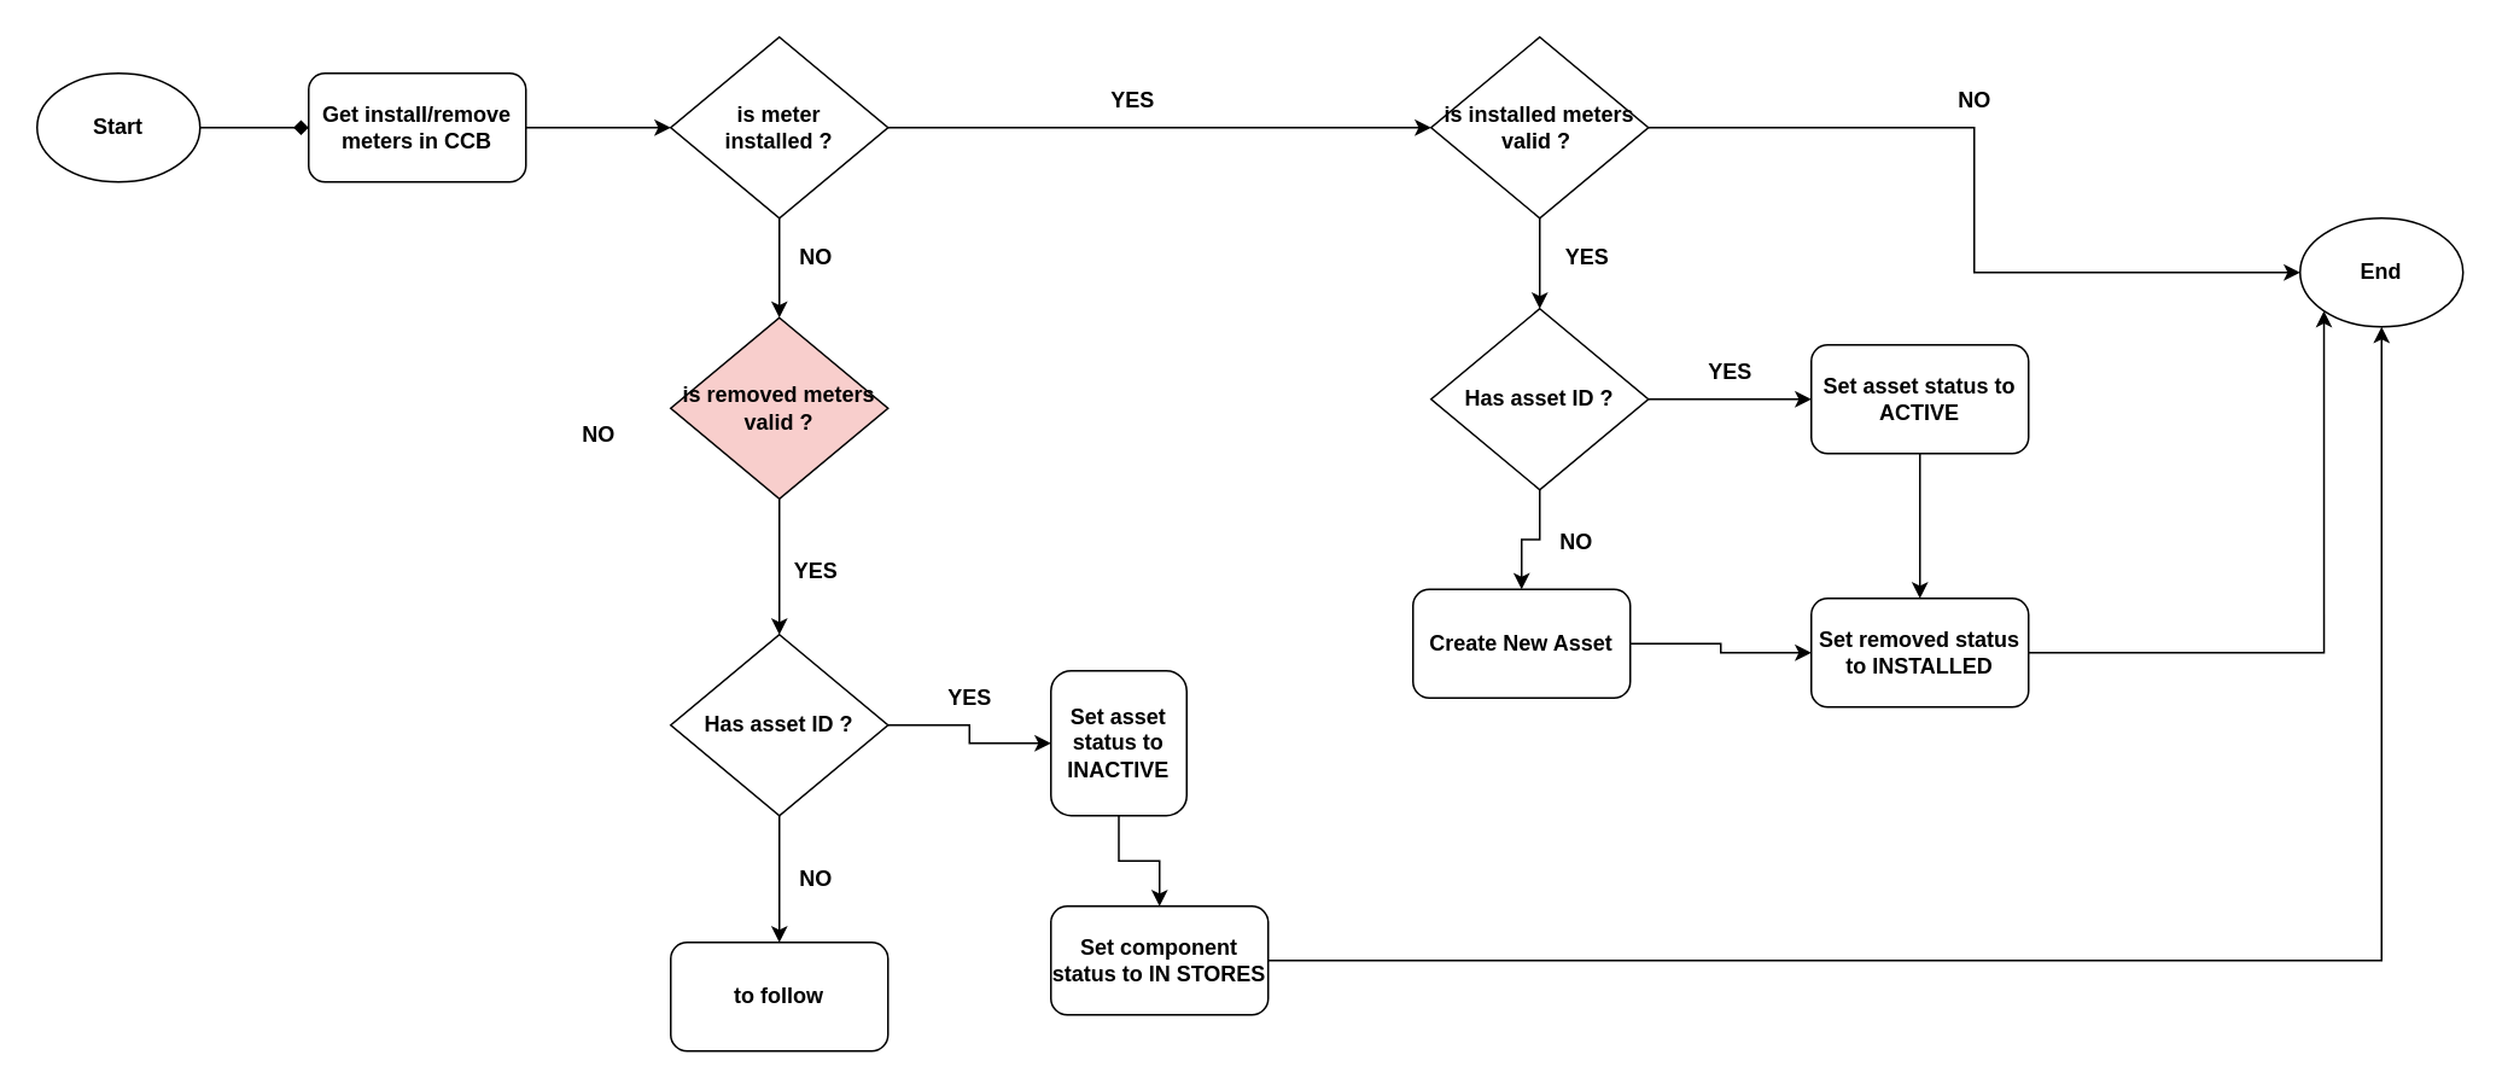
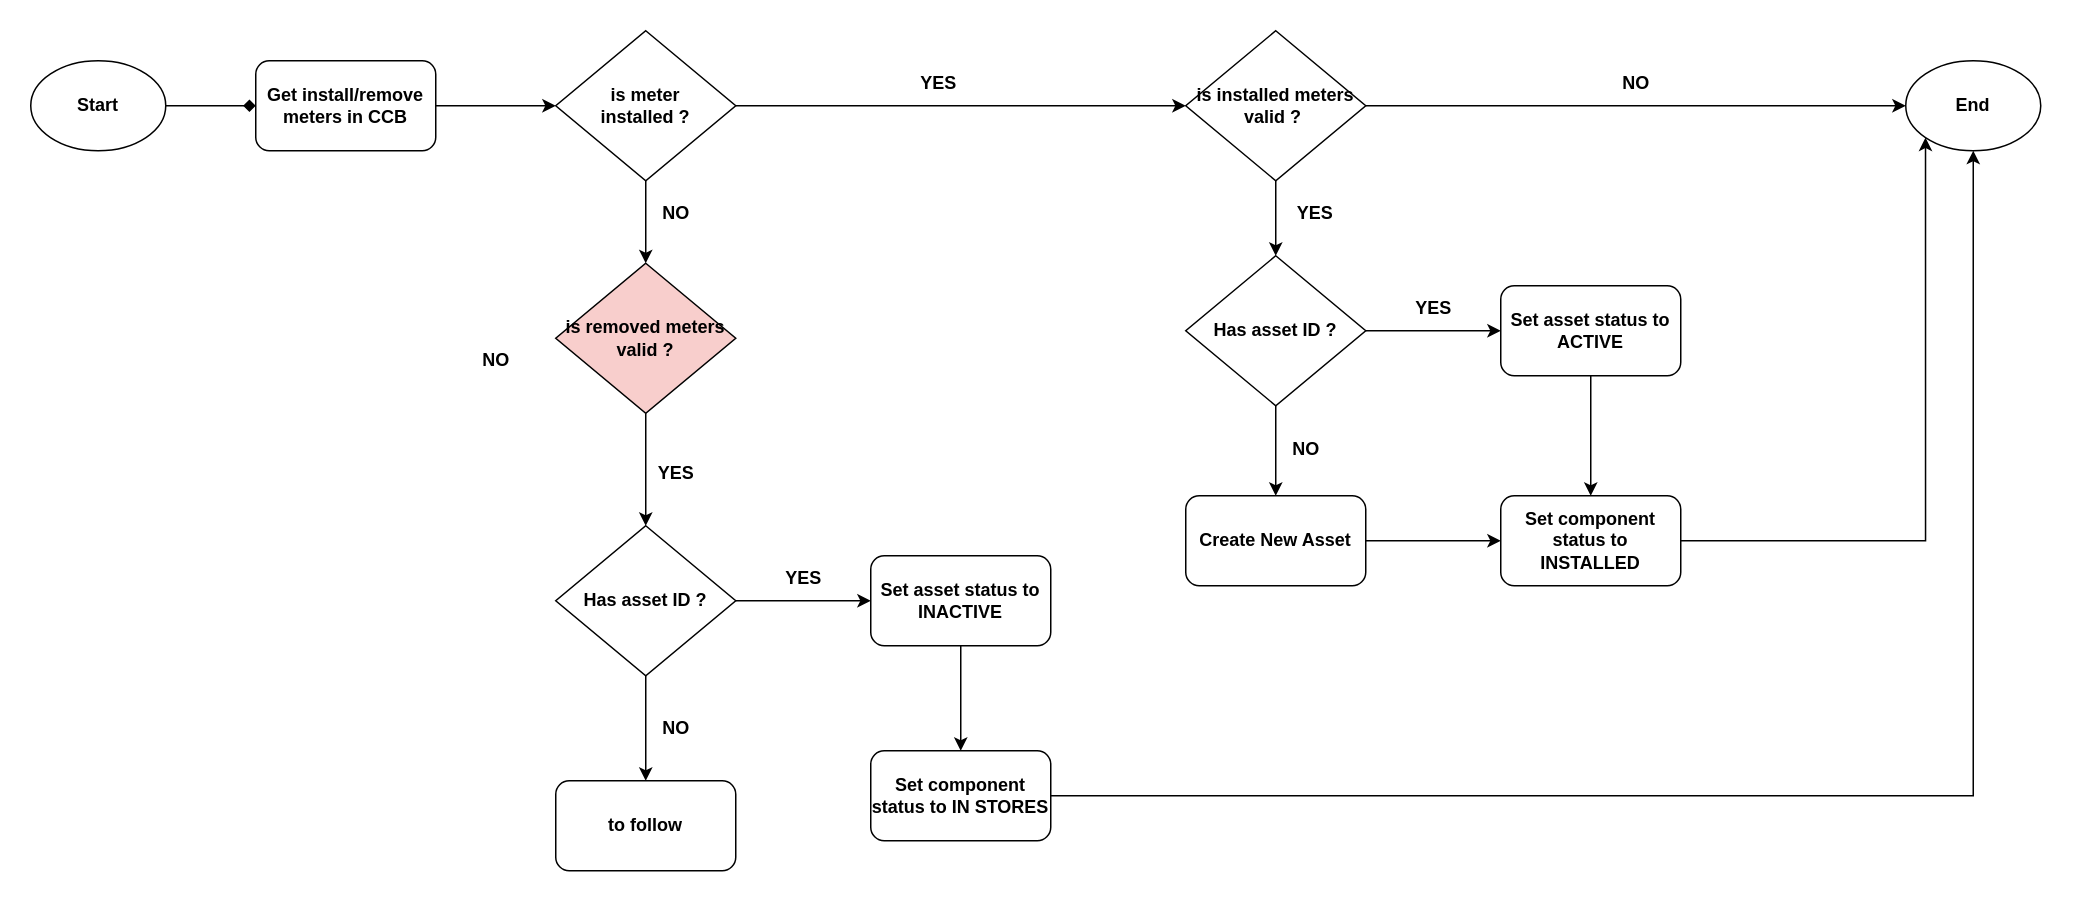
- <mxCell id="23" value="&lt;b&gt;End&lt;/b&gt;" style="ellipse;whiteSpace=wrap;html=1;" vertex="1" parent="1"><mxGeometry x="1270" y="120" width="90" height="60" as="geometry" /></mxCell>
+ <mxCell id="23" value="&lt;b&gt;End&lt;/b&gt;" style="ellipse;whiteSpace=wrap;html=1;" vertex="1" parent="1"><mxGeometry x="1270" y="40" width="90" height="60" as="geometry" /></mxCell>
- <mxCell id="37" value="&lt;b&gt;Create New Asset&lt;br&gt;&lt;/b&gt;" style="rounded=1;whiteSpace=wrap;html=1;" vertex="1" parent="1"><mxGeometry x="780" y="325" width="120" height="60" as="geometry" /></mxCell>
+ <mxCell id="37" value="&lt;b&gt;Create New Asset&lt;br&gt;&lt;/b&gt;" style="rounded=1;whiteSpace=wrap;html=1;" vertex="1" parent="1"><mxGeometry x="790" y="330" width="120" height="60" as="geometry" /></mxCell>
- <mxCell id="40" value="&lt;b&gt;Set removed status to INSTALLED&lt;br&gt;&lt;/b&gt;" style="rounded=1;whiteSpace=wrap;html=1;" vertex="1" parent="1"><mxGeometry x="1000" y="330" width="120" height="60" as="geometry" /></mxCell>
+ <mxCell id="40" value="&lt;b&gt;Set component status to INSTALLED&lt;br&gt;&lt;/b&gt;" style="rounded=1;whiteSpace=wrap;html=1;" vertex="1" parent="1"><mxGeometry x="1000" y="330" width="120" height="60" as="geometry" /></mxCell>
- <mxCell id="14" value="&lt;b&gt;Set asset status to INACTIVE&lt;br&gt;&lt;/b&gt;" style="rounded=1;whiteSpace=wrap;html=1;" vertex="1" parent="1"><mxGeometry x="580" y="370" width="75" height="80" as="geometry" /></mxCell>
+ <mxCell id="14" value="&lt;b&gt;Set asset status to INACTIVE&lt;br&gt;&lt;/b&gt;" style="rounded=1;whiteSpace=wrap;html=1;" vertex="1" parent="1"><mxGeometry x="580" y="370" width="120" height="60" as="geometry" /></mxCell>
